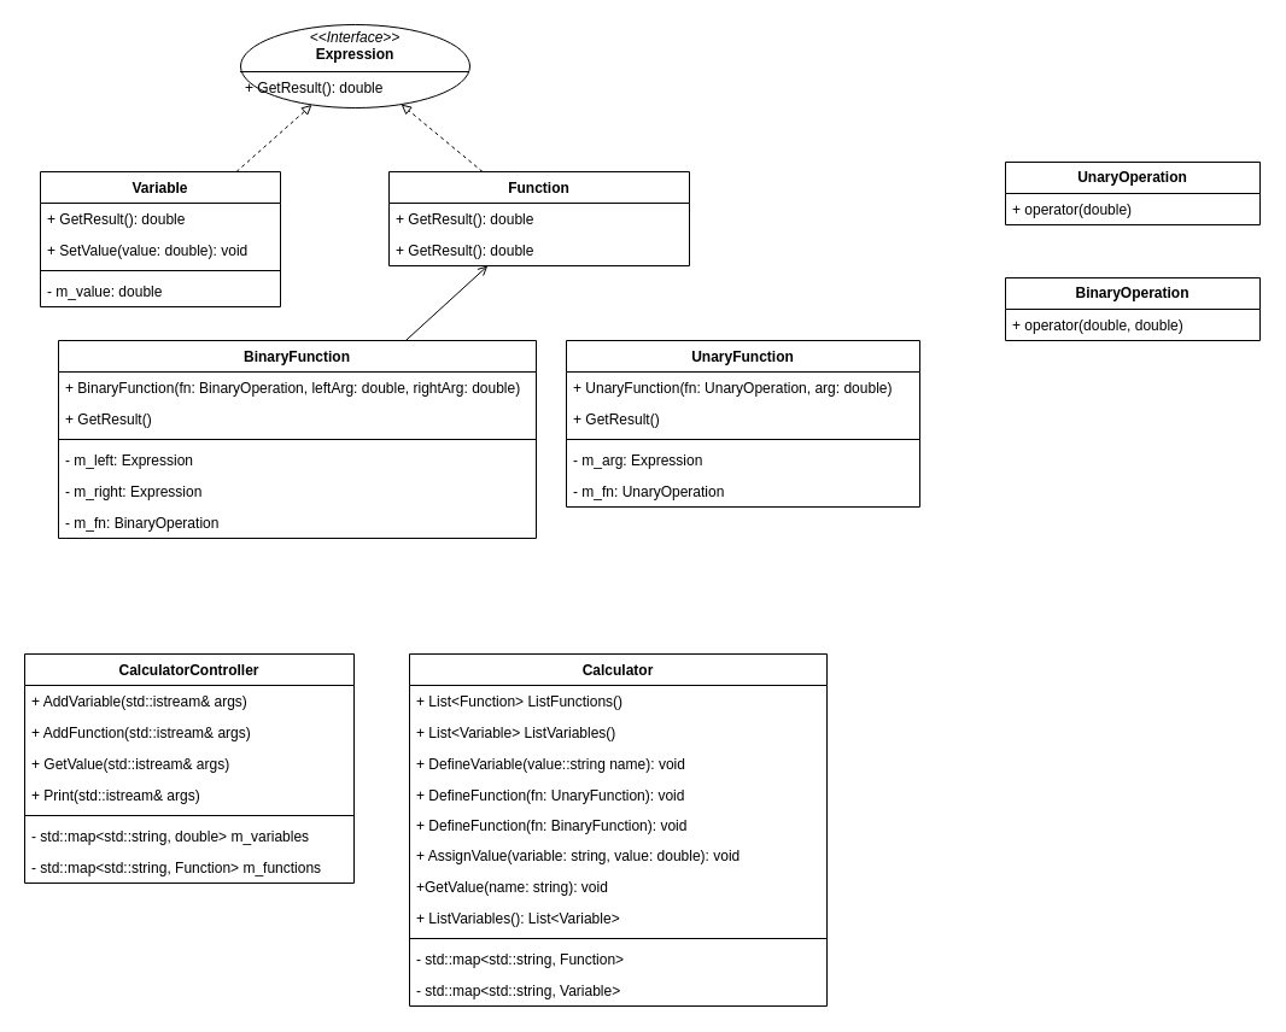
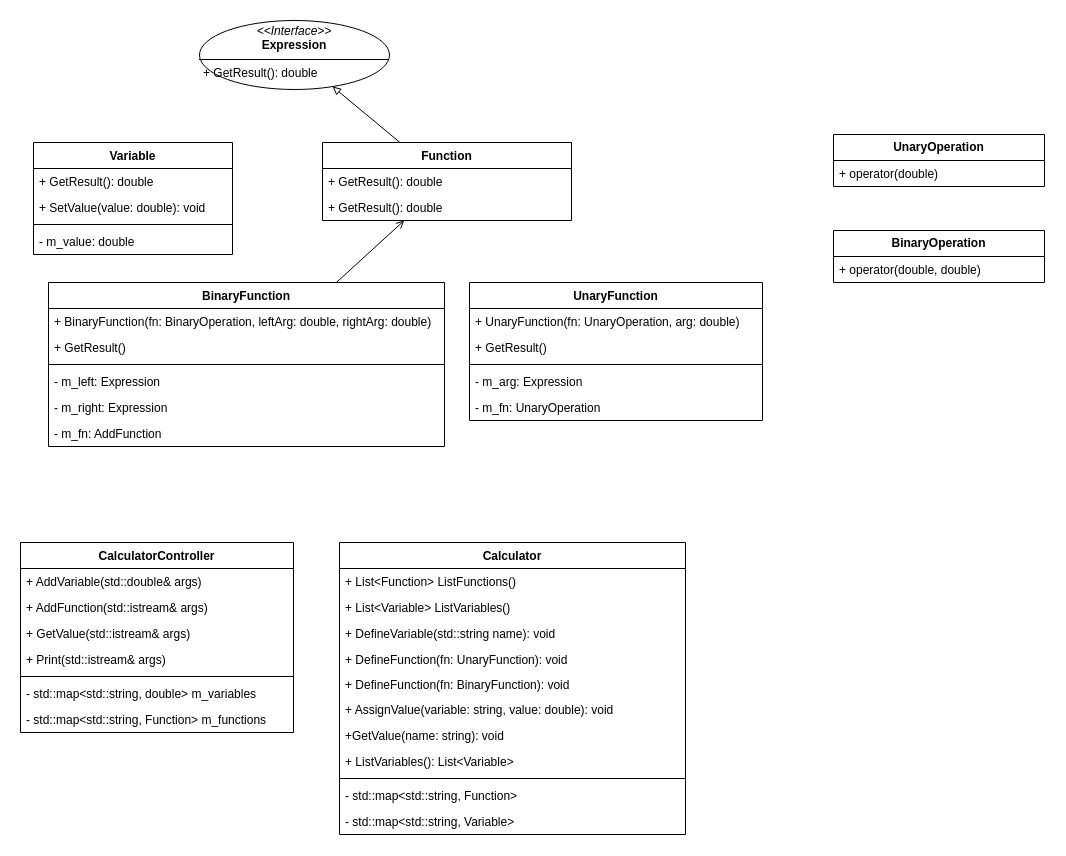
- <mxCell id="28" style="rounded=0;orthogonalLoop=1;jettySize=auto;html=1;endArrow=block;endFill=0;dashed=1;" edge="1" parent="1" source="29" target="46"><mxGeometry relative="1" as="geometry"><mxPoint x="324" y="102" as="targetPoint" /></mxGeometry></mxCell>
+ <mxCell id="28" style="rounded=0;orthogonalLoop=1;jettySize=auto;html=1;endArrow=block;endFill=0;dashed=0;" edge="1" parent="1" source="29" target="46"><mxGeometry relative="1" as="geometry"><mxPoint x="324" y="102" as="targetPoint" /></mxGeometry></mxCell>
- <mxCell id="22" style="rounded=0;orthogonalLoop=1;jettySize=auto;html=1;endArrow=block;endFill=0;dashed=1;" parent="1" source="23" target="46" edge="1"><mxGeometry relative="1" as="geometry"><mxPoint x="244.881" y="102" as="targetPoint" /></mxGeometry></mxCell>
- <mxCell id="39" value="- m_fn: BinaryOperation" style="text;strokeColor=none;fillColor=none;align=left;verticalAlign=top;spacingLeft=4;spacingRight=4;overflow=hidden;rotatable=0;points=[[0,0.5],[1,0.5]];portConstraint=eastwest;whiteSpace=wrap;html=1;" vertex="1" parent="33"><mxGeometry y="138" width="396" height="26" as="geometry" /></mxCell>
+ <mxCell id="39" value="- m_fn: AddFunction" style="text;strokeColor=none;fillColor=none;align=left;verticalAlign=top;spacingLeft=4;spacingRight=4;overflow=hidden;rotatable=0;points=[[0,0.5],[1,0.5]];portConstraint=eastwest;whiteSpace=wrap;html=1;" vertex="1" parent="33"><mxGeometry y="138" width="396" height="26" as="geometry" /></mxCell>
- <mxCell id="15" value="+ AddVariable(std::istream&amp;amp; args)" style="text;strokeColor=none;fillColor=none;align=left;verticalAlign=top;spacingLeft=4;spacingRight=4;overflow=hidden;rotatable=0;points=[[0,0.5],[1,0.5]];portConstraint=eastwest;whiteSpace=wrap;html=1;" parent="14" vertex="1"><mxGeometry y="26" width="273" height="26" as="geometry" /></mxCell>
+ <mxCell id="15" value="+ AddVariable(std::double&amp;amp; args)" style="text;strokeColor=none;fillColor=none;align=left;verticalAlign=top;spacingLeft=4;spacingRight=4;overflow=hidden;rotatable=0;points=[[0,0.5],[1,0.5]];portConstraint=eastwest;whiteSpace=wrap;html=1;" parent="14" vertex="1"><mxGeometry y="26" width="273" height="26" as="geometry" /></mxCell>
- <mxCell id="5" value="&lt;span style=&quot;color: rgb(0, 0, 0); font-family: Helvetica; font-size: 12px; font-style: normal; font-variant-ligatures: normal; font-variant-caps: normal; font-weight: 400; letter-spacing: normal; orphans: 2; text-align: left; text-indent: 0px; text-transform: none; widows: 2; word-spacing: 0px; -webkit-text-stroke-width: 0px; white-space: normal; background-color: rgb(255, 255, 255); text-decoration-thickness: initial; text-decoration-style: initial; text-decoration-color: initial; display: inline !important; float: none;&quot;&gt;+ DefineVariable(value::string name): void&lt;/span&gt;" style="text;strokeColor=none;fillColor=none;align=left;verticalAlign=top;spacingLeft=4;spacingRight=4;overflow=hidden;rotatable=0;points=[[0,0.5],[1,0.5]];portConstraint=eastwest;whiteSpace=wrap;html=1;" parent="2" vertex="1"><mxGeometry y="78" width="346" height="26" as="geometry" /></mxCell>
+ <mxCell id="5" value="&lt;span style=&quot;color: rgb(0, 0, 0); font-family: Helvetica; font-size: 12px; font-style: normal; font-variant-ligatures: normal; font-variant-caps: normal; font-weight: 400; letter-spacing: normal; orphans: 2; text-align: left; text-indent: 0px; text-transform: none; widows: 2; word-spacing: 0px; -webkit-text-stroke-width: 0px; white-space: normal; background-color: rgb(255, 255, 255); text-decoration-thickness: initial; text-decoration-style: initial; text-decoration-color: initial; display: inline !important; float: none;&quot;&gt;+ DefineVariable(std::string name): void&lt;/span&gt;" style="text;strokeColor=none;fillColor=none;align=left;verticalAlign=top;spacingLeft=4;spacingRight=4;overflow=hidden;rotatable=0;points=[[0,0.5],[1,0.5]];portConstraint=eastwest;whiteSpace=wrap;html=1;" parent="2" vertex="1"><mxGeometry y="78" width="346" height="26" as="geometry" /></mxCell>
